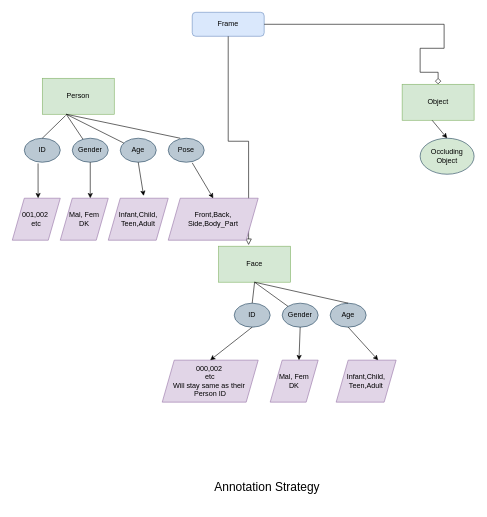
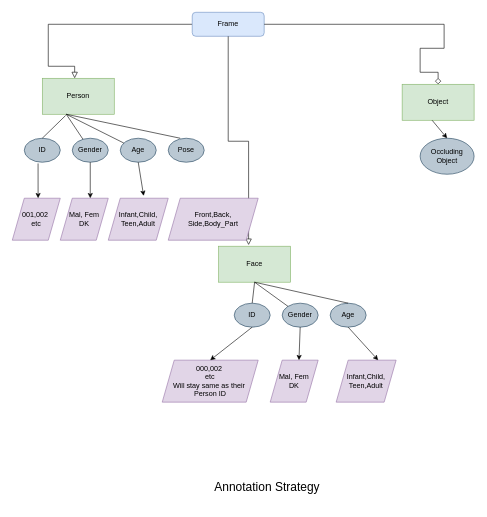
+ <mxCell id="2" value="" style="rounded=0;html=1;jettySize=auto;orthogonalLoop=1;fontSize=11;endArrow=block;endFill=0;endSize=8;strokeWidth=1;shadow=0;labelBackgroundColor=none;edgeStyle=orthogonalEdgeStyle;entryX=0.45;entryY=0;entryDx=0;entryDy=0;entryPerimeter=0;" parent="1" source="3" target="6" edge="1"><mxGeometry relative="1" as="geometry"><mxPoint x="230" y="110" as="targetPoint" /><Array as="points"><mxPoint x="80" y="40" /><mxPoint x="80" y="110" /><mxPoint x="124" y="110" /></Array></mxGeometry></mxCell>
- <mxCell id="37" value="Occluding&lt;br&gt;Object" style="ellipse;whiteSpace=wrap;html=1;fillColor=#d5e8d4;strokeColor=#23445d;" vertex="1" parent="1"><mxGeometry x="700" y="230" width="90" height="60" as="geometry" /></mxCell>
+ <mxCell id="37" value="Occluding&lt;br&gt;Object" style="ellipse;whiteSpace=wrap;html=1;fillColor=#bac8d3;strokeColor=#23445d;" vertex="1" parent="1"><mxGeometry x="700" y="230" width="90" height="60" as="geometry" /></mxCell>
- <mxCell id="27" value="" style="endArrow=classic;html=1;exitX=0.667;exitY=1.025;exitDx=0;exitDy=0;exitPerimeter=0;entryX=0.5;entryY=0;entryDx=0;entryDy=0;" edge="1" parent="1" source="12" target="23"><mxGeometry width="50" height="50" relative="1" as="geometry"><mxPoint x="160" y="660" as="sourcePoint" /><mxPoint x="210" y="610" as="targetPoint" /></mxGeometry></mxCell>
